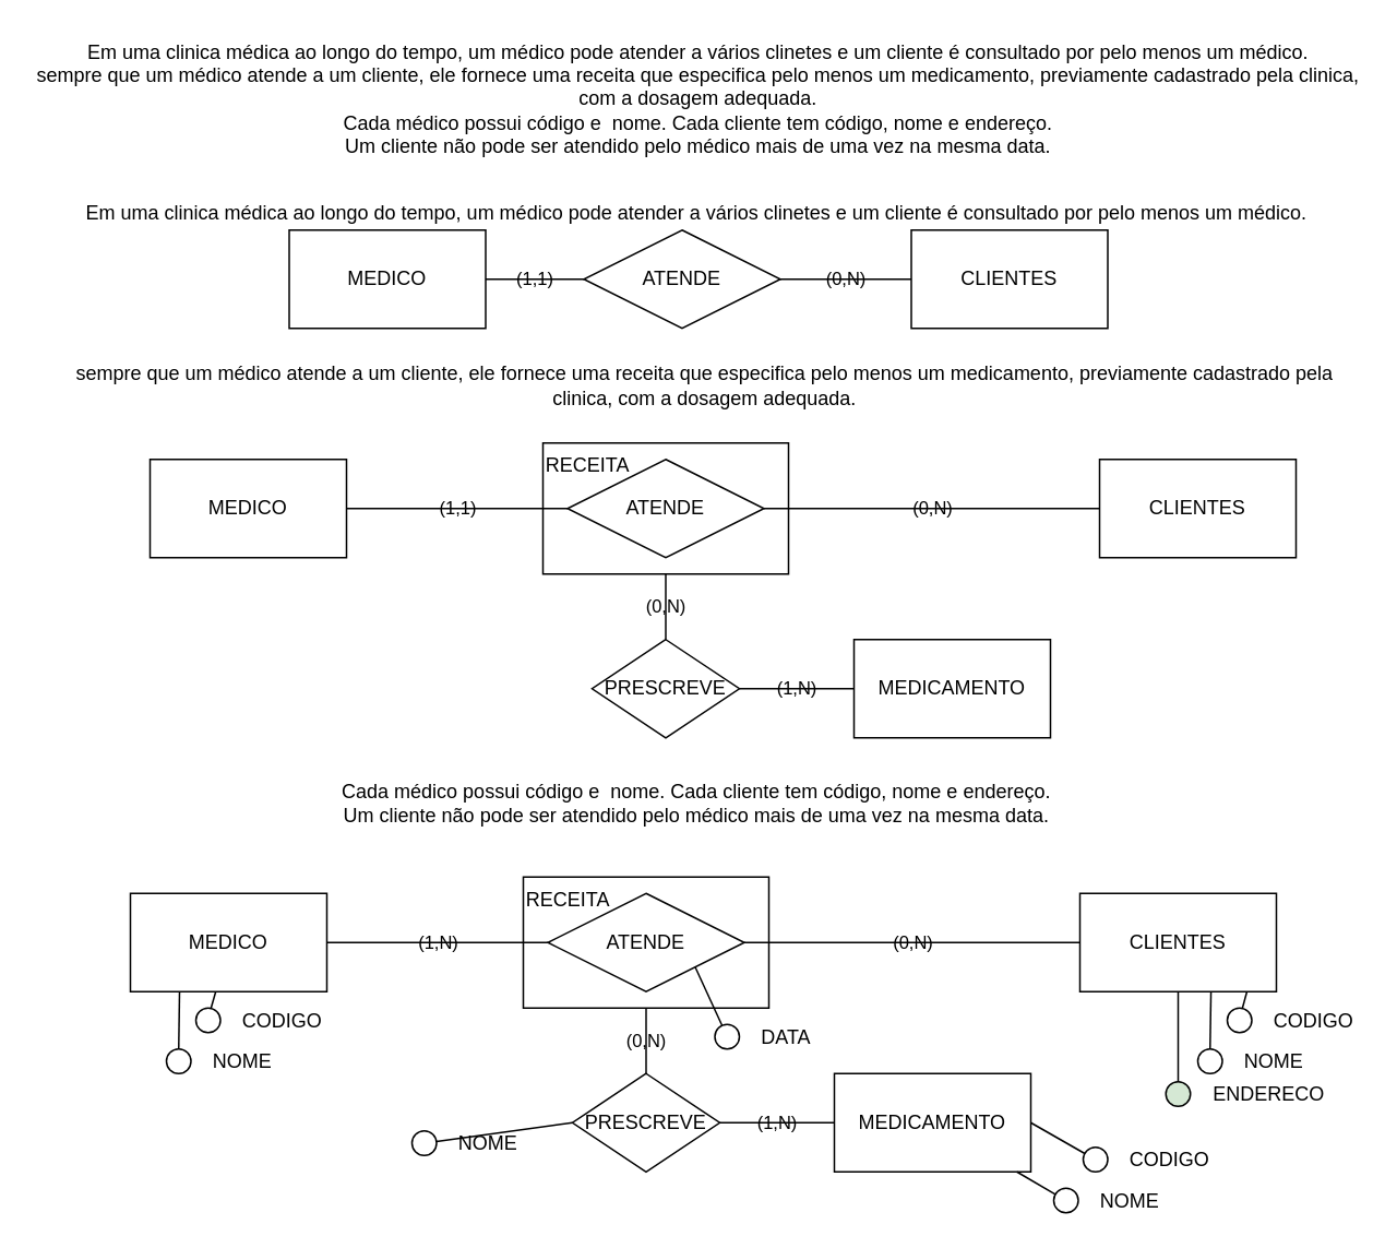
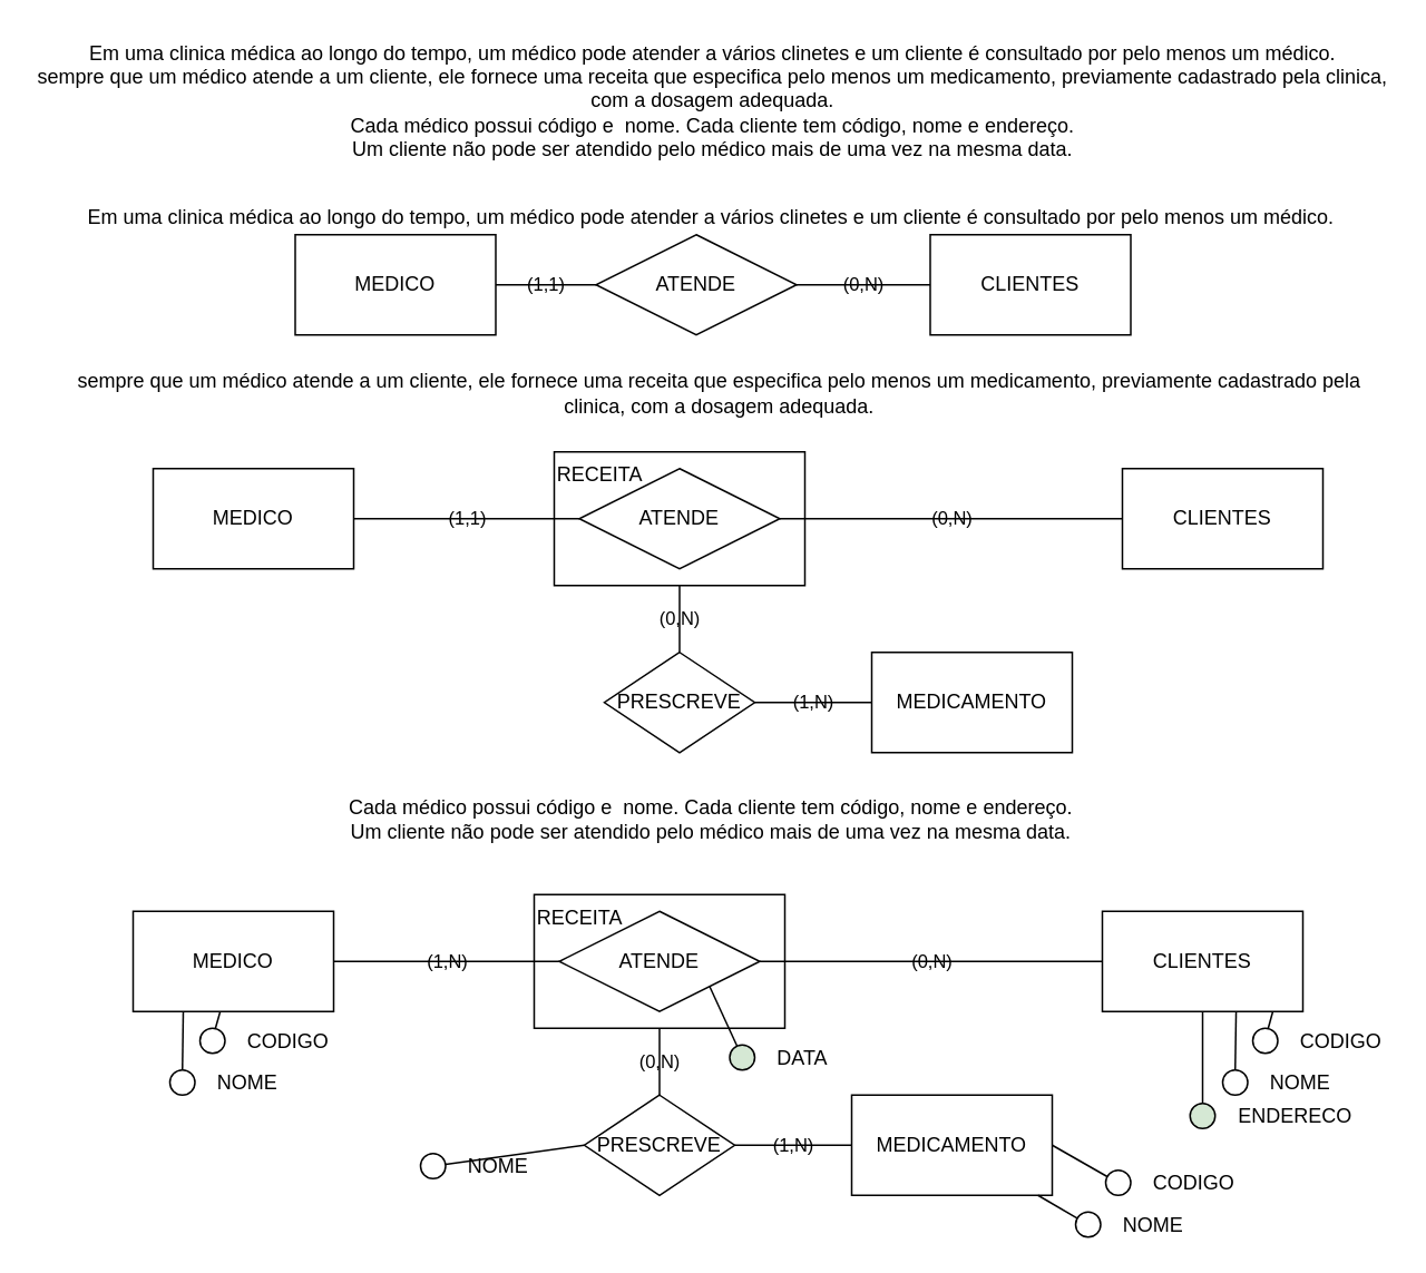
- <mxCell id="42" value="&lt;span style=&quot;white-space: pre&quot;&gt;&#09;&lt;/span&gt;DATA" style="ellipse;whiteSpace=wrap;html=1;aspect=fixed;align=left;labelBackgroundColor=none;fontColor=#000000;fillColor=#FFFFFF;strokeColor=#000000;" vertex="1" parent="1"><mxGeometry x="436" y="625" width="15" height="15" as="geometry" /></mxCell>
+ <mxCell id="42" value="&lt;span style=&quot;white-space: pre&quot;&gt;&#09;&lt;/span&gt;DATA" style="ellipse;whiteSpace=wrap;html=1;aspect=fixed;align=left;labelBackgroundColor=none;fontColor=#000000;fillColor=#d5e8d4;strokeColor=#000000;" vertex="1" parent="1"><mxGeometry x="436" y="625" width="15" height="15" as="geometry" /></mxCell>
